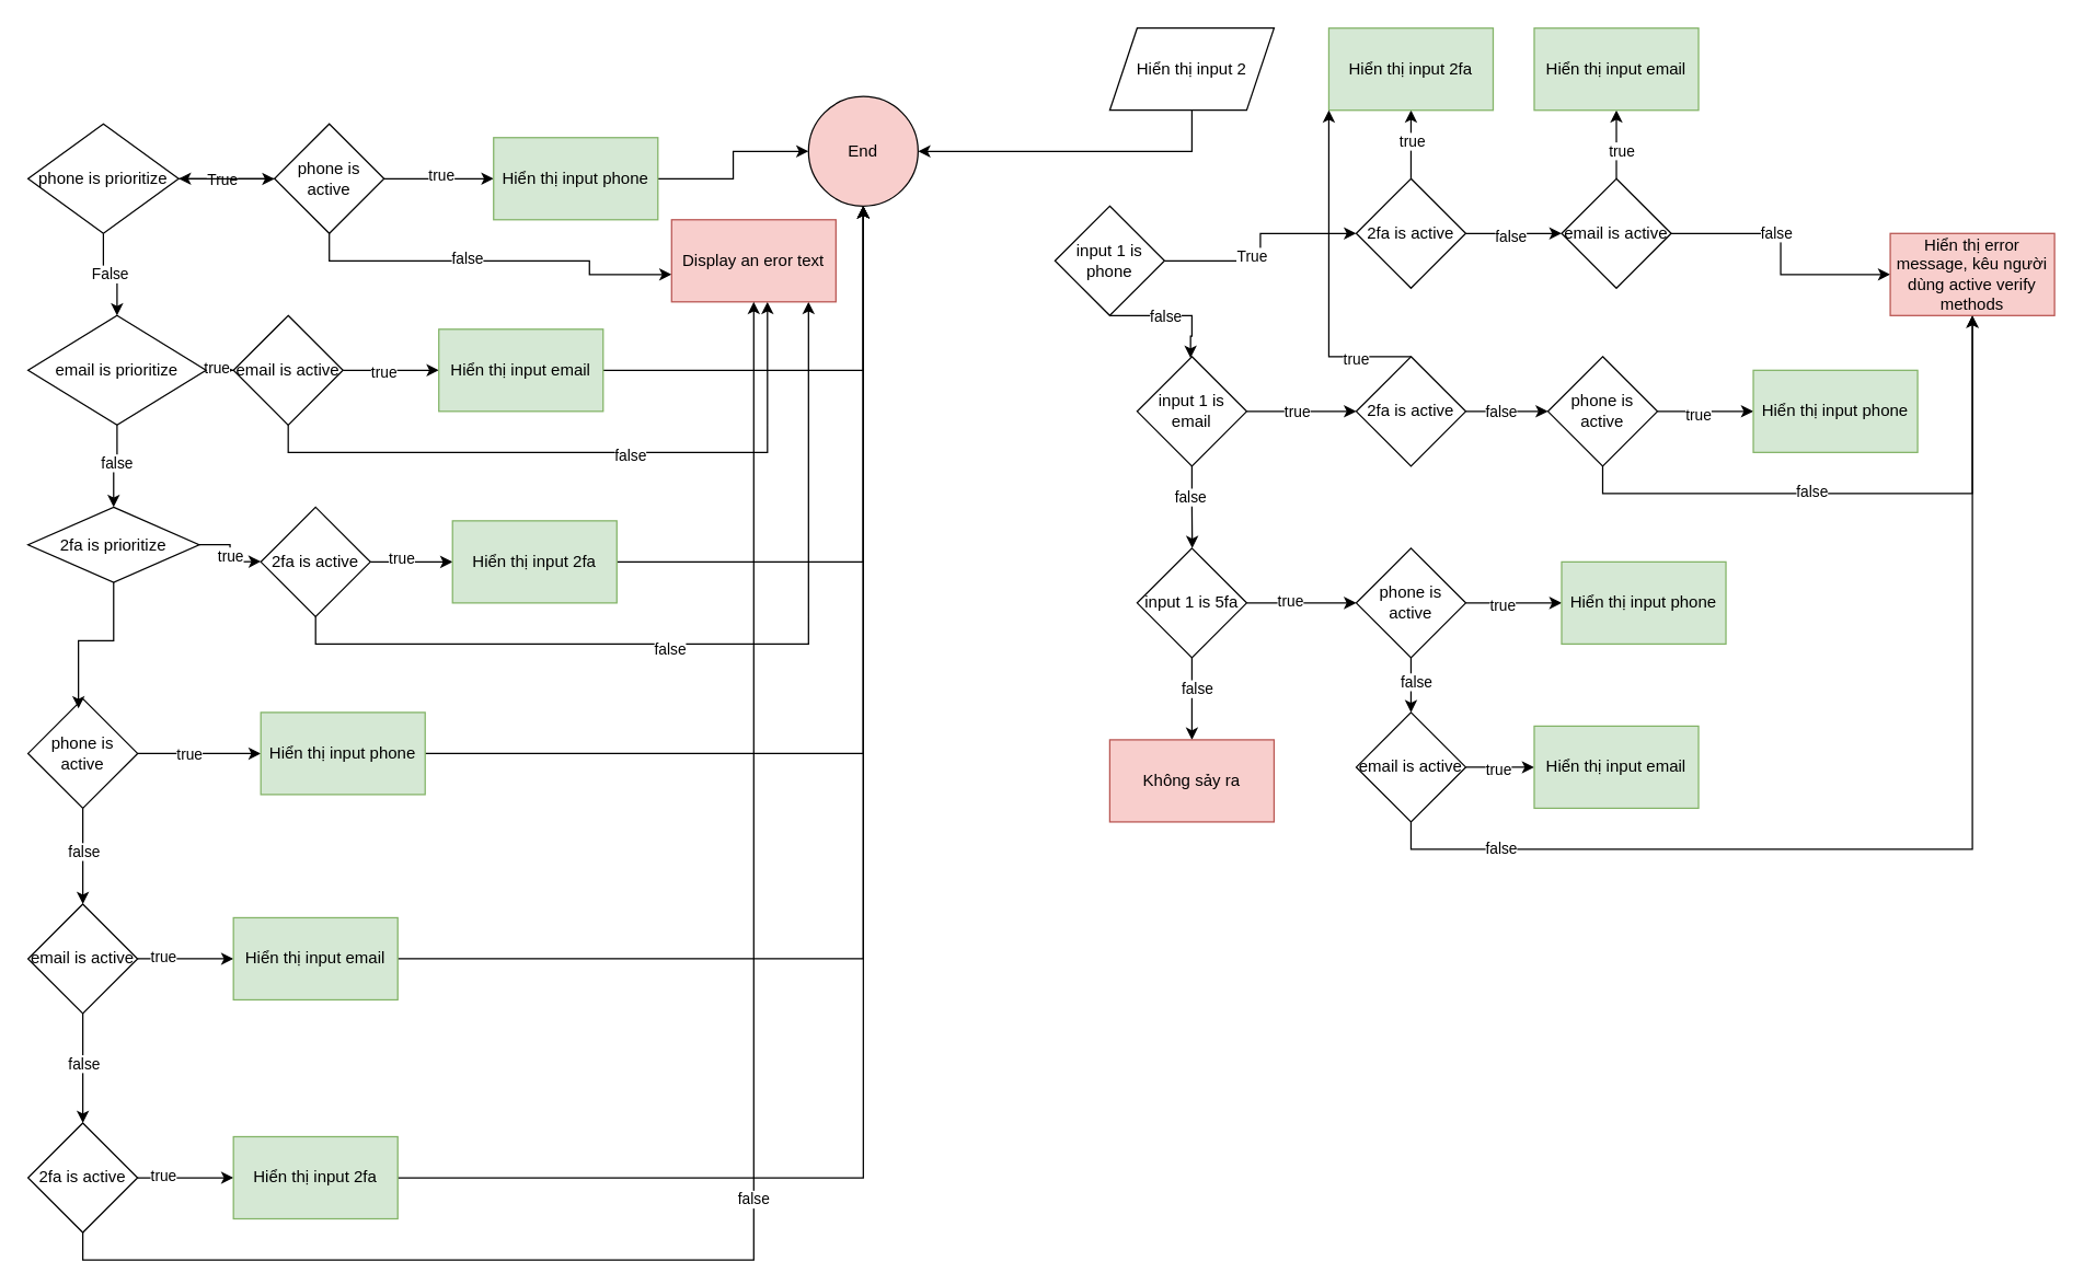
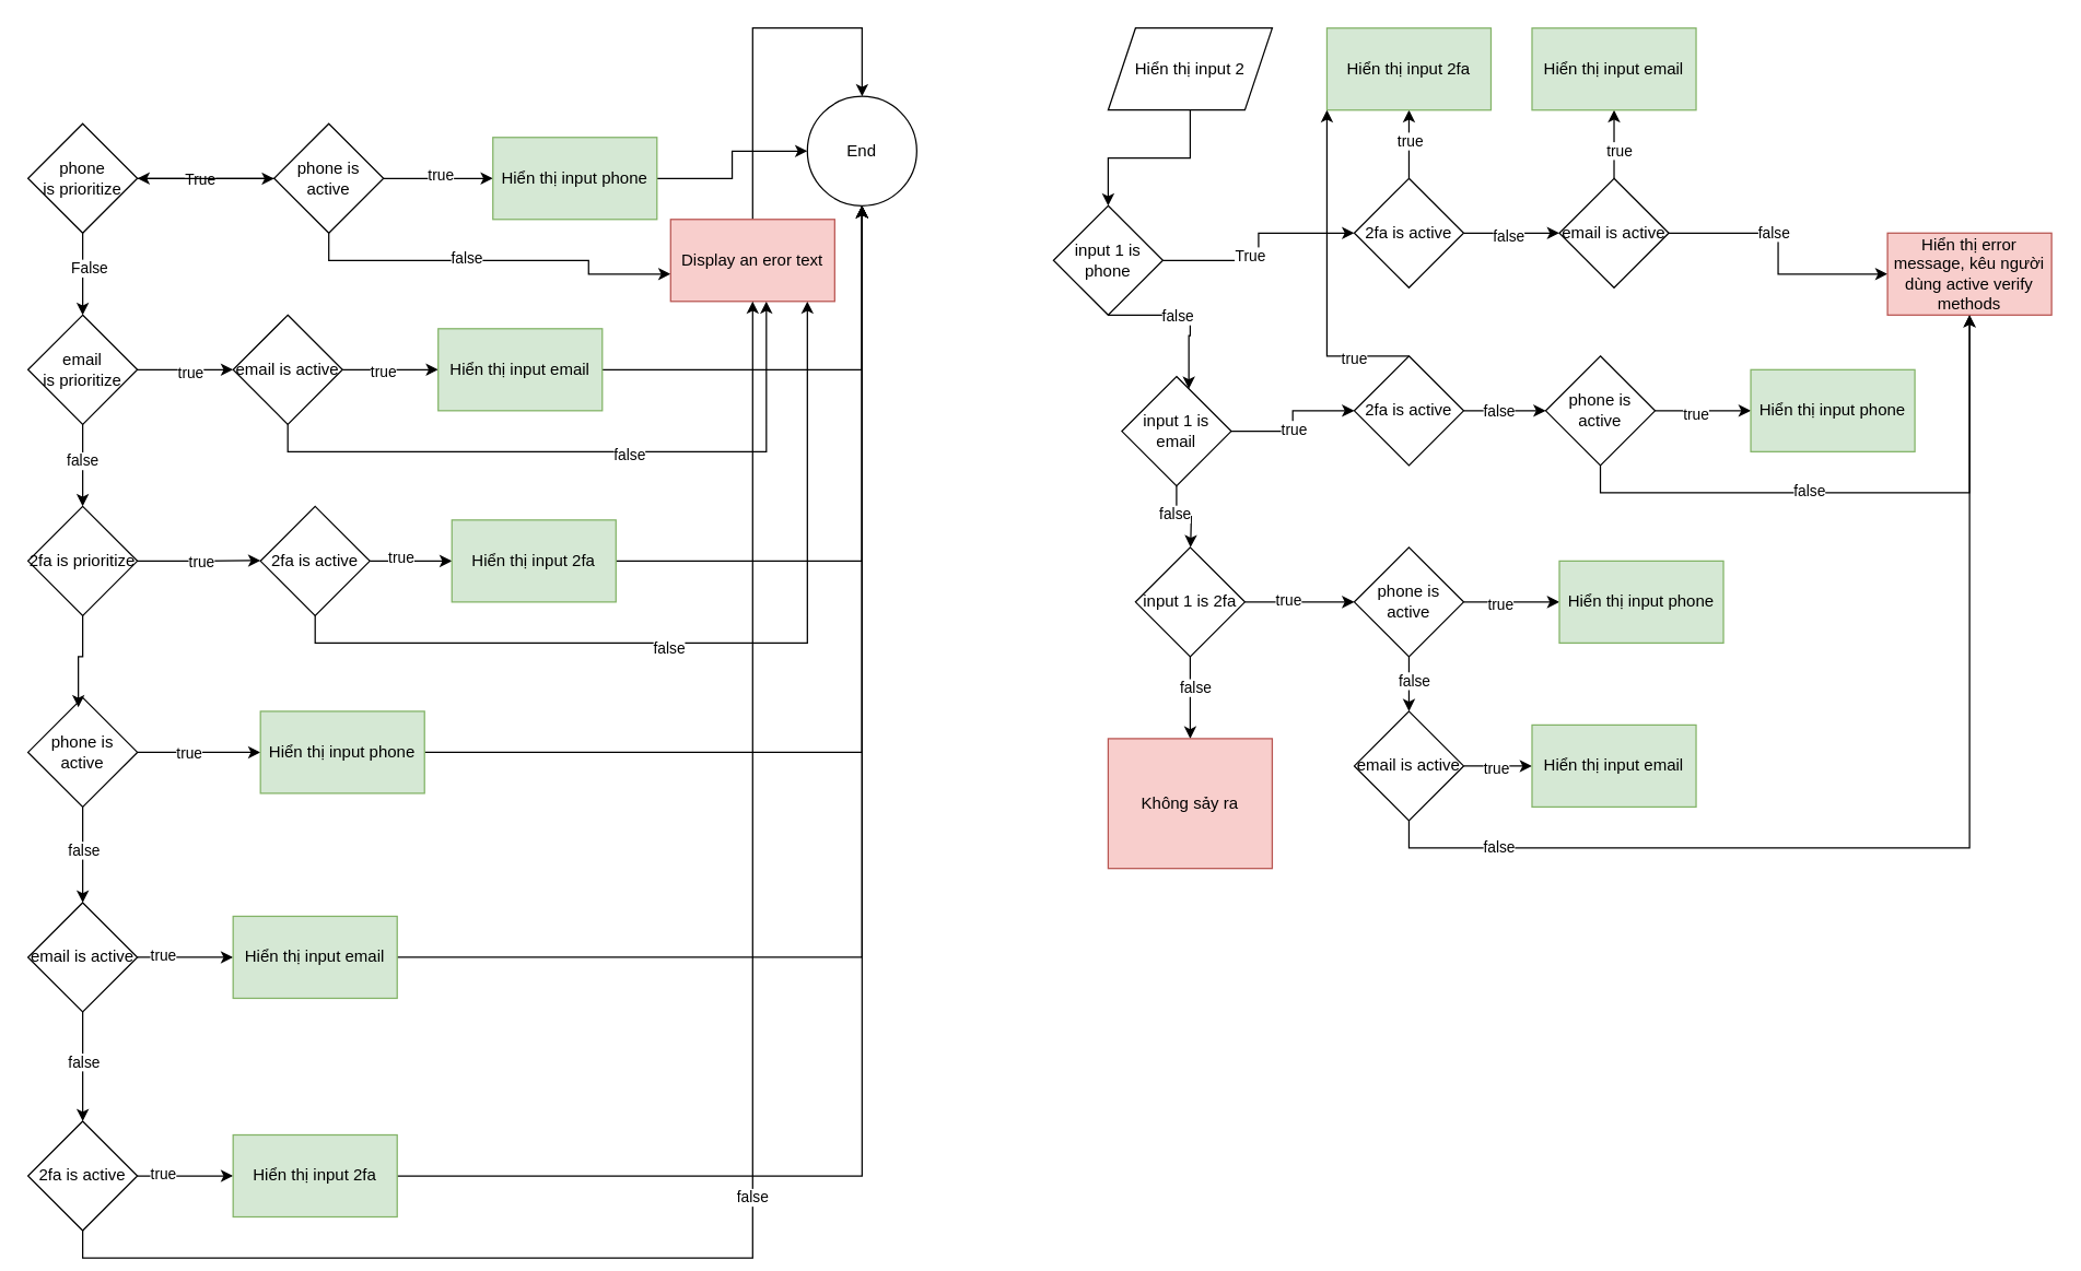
+ <mxCell id="40" style="edgeStyle=orthogonalEdgeStyle;rounded=0;orthogonalLoop=1;jettySize=auto;html=1;exitX=0.5;exitY=0;exitDx=0;exitDy=0;" edge="1" parent="1" source="41" target="25"><mxGeometry relative="1" as="geometry"><Array as="points"><mxPoint x="550" y="20" /><mxPoint x="630" y="20" /></Array></mxGeometry></mxCell>
- <mxCell id="25" value="End" style="ellipse;whiteSpace=wrap;html=1;aspect=fixed;fillColor=#f8cecc;" vertex="1" parent="1"><mxGeometry x="590" y="70" width="80" height="80" as="geometry" /></mxCell>
+ <mxCell id="25" value="End" style="ellipse;whiteSpace=wrap;html=1;aspect=fixed;" vertex="1" parent="1"><mxGeometry x="590" y="70" width="80" height="80" as="geometry" /></mxCell>
- <mxCell id="2" style="edgeStyle=orthogonalEdgeStyle;rounded=0;orthogonalLoop=1;jettySize=auto;html=1;exitX=0.5;exitY=1;exitDx=0;exitDy=0;" edge="1" parent="1" source="3" target="25"><mxGeometry relative="1" as="geometry" /></mxCell>
+ <mxCell id="2" style="edgeStyle=orthogonalEdgeStyle;rounded=0;orthogonalLoop=1;jettySize=auto;html=1;exitX=0.5;exitY=1;exitDx=0;exitDy=0;" edge="1" parent="1" source="3" target="68"><mxGeometry relative="1" as="geometry" /></mxCell>
- <mxCell id="8" value="phone is&amp;nbsp;prioritize" style="rhombus;whiteSpace=wrap;html=1;" vertex="1" parent="1"><mxGeometry x="20" y="90" width="110" height="80" as="geometry" /></mxCell>
+ <mxCell id="8" value="phone is&amp;nbsp;prioritize" style="rhombus;whiteSpace=wrap;html=1;" vertex="1" parent="1"><mxGeometry x="20" y="90" width="80" height="80" as="geometry" /></mxCell>
- <mxCell id="13" value="email is&amp;nbsp;prioritize" style="rhombus;whiteSpace=wrap;html=1;" vertex="1" parent="1"><mxGeometry x="20" y="230" width="130" height="80" as="geometry" /></mxCell>
+ <mxCell id="13" value="email is&amp;nbsp;prioritize" style="rhombus;whiteSpace=wrap;html=1;" vertex="1" parent="1"><mxGeometry x="20" y="230" width="80" height="80" as="geometry" /></mxCell>
- <mxCell id="73" value="input 1 is email" style="rhombus;whiteSpace=wrap;html=1;" vertex="1" parent="1"><mxGeometry x="830" y="260" width="80" height="80" as="geometry" /></mxCell>
+ <mxCell id="73" value="input 1 is email" style="rhombus;whiteSpace=wrap;html=1;" vertex="1" parent="1"><mxGeometry x="820" y="275" width="80" height="80" as="geometry" /></mxCell>
- <mxCell id="16" value="2fa is&amp;nbsp;prioritize" style="rhombus;whiteSpace=wrap;html=1;" vertex="1" parent="1"><mxGeometry x="20" y="370" width="125" height="55" as="geometry" /></mxCell>
+ <mxCell id="16" value="2fa is&amp;nbsp;prioritize" style="rhombus;whiteSpace=wrap;html=1;" vertex="1" parent="1"><mxGeometry x="20" y="370" width="80" height="80" as="geometry" /></mxCell>
- <mxCell id="78" value="input 1 is 5fa" style="rhombus;whiteSpace=wrap;html=1;" vertex="1" parent="1"><mxGeometry x="830" y="400" width="80" height="80" as="geometry" /></mxCell>
+ <mxCell id="78" value="input 1 is 2fa" style="rhombus;whiteSpace=wrap;html=1;" vertex="1" parent="1"><mxGeometry x="830" y="400" width="80" height="80" as="geometry" /></mxCell>
- <mxCell id="108" value="Không sảy ra" style="rounded=0;whiteSpace=wrap;html=1;fillColor=#f8cecc;strokeColor=#b85450;" vertex="1" parent="1"><mxGeometry x="810" y="540" width="120" height="60" as="geometry" /></mxCell>
+ <mxCell id="108" value="Không sảy ra" style="rounded=0;whiteSpace=wrap;html=1;fillColor=#f8cecc;strokeColor=#b85450;" vertex="1" parent="1"><mxGeometry x="810" y="540" width="120" height="95" as="geometry" /></mxCell>
